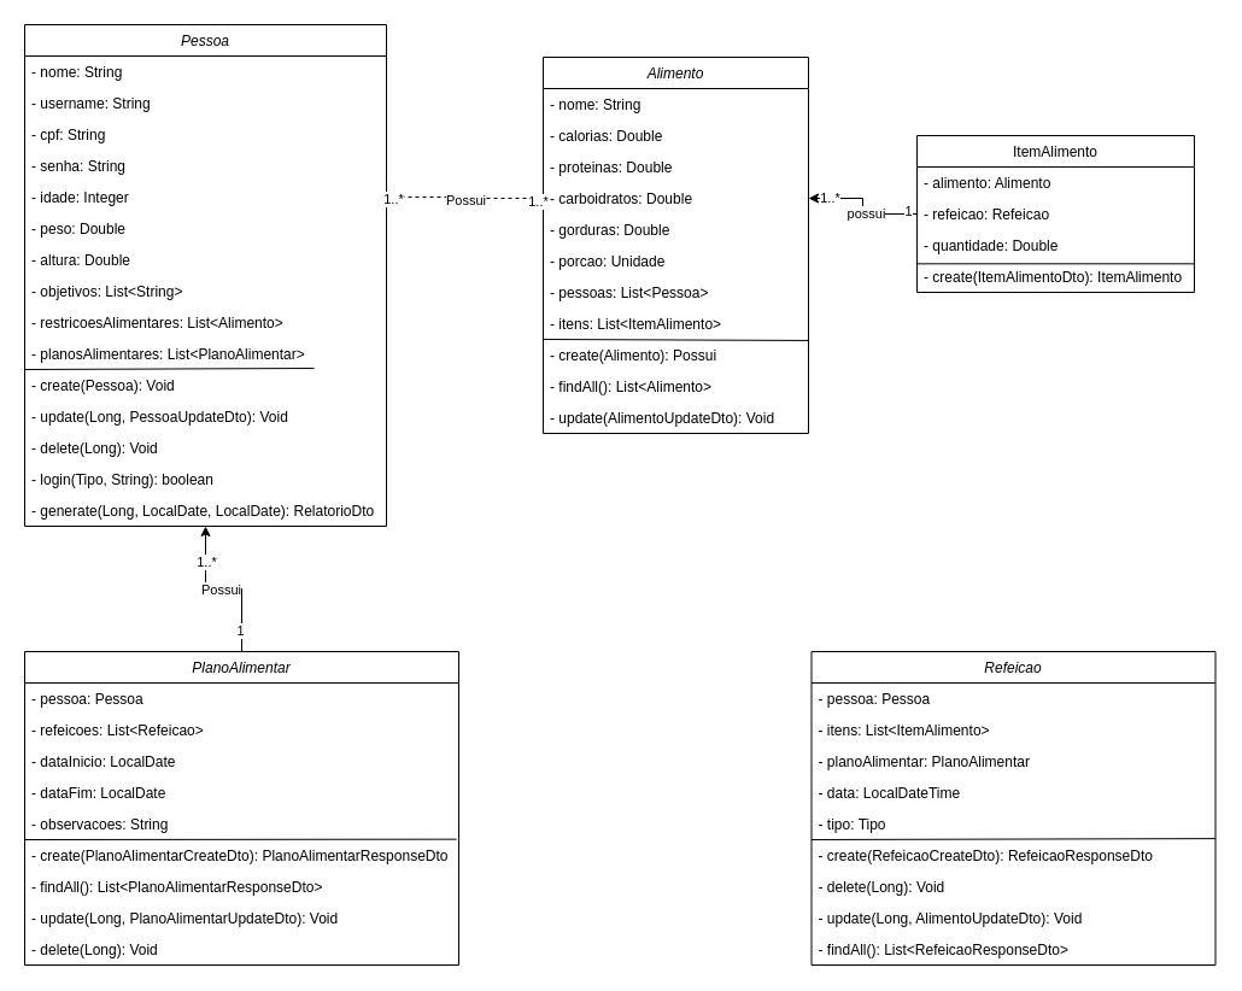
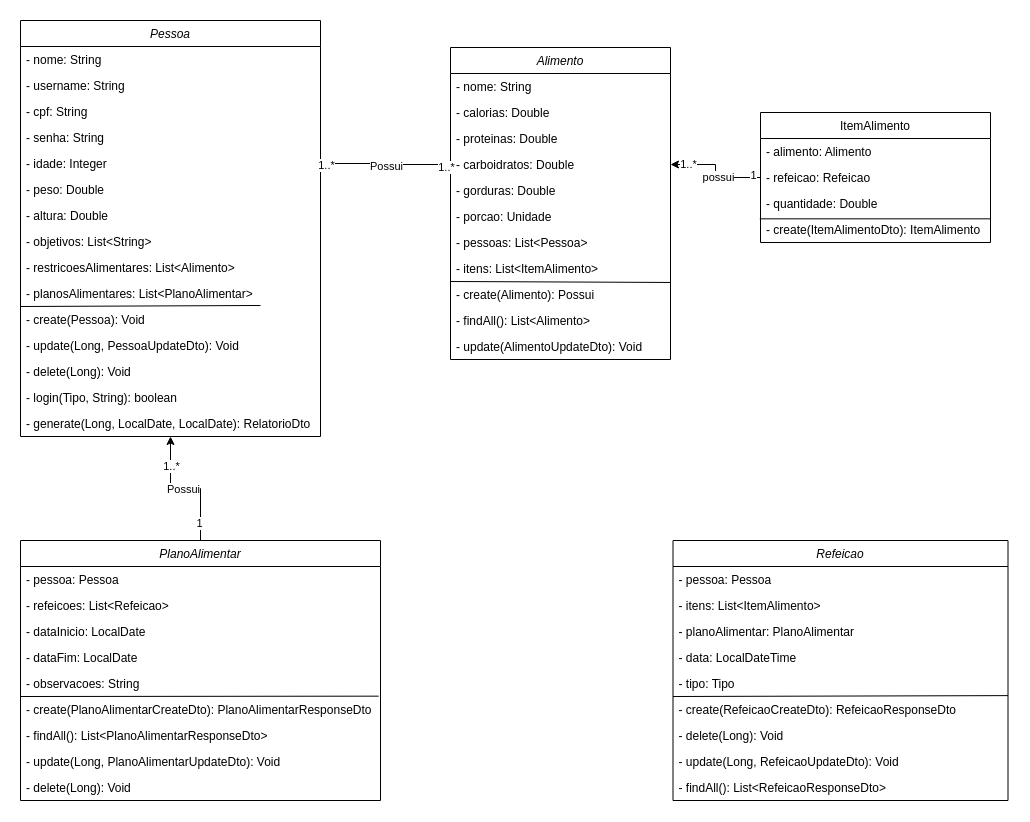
- <mxCell id="68" value="" style="endArrow=none;html=1;rounded=0;strokeColor=default;align=center;verticalAlign=middle;fontFamily=Helvetica;fontSize=11;fontColor=default;labelBackgroundColor=default;edgeStyle=orthogonalEdgeStyle;exitX=1;exitY=0.5;exitDx=0;exitDy=0;entryX=0;entryY=0.5;entryDx=0;entryDy=0;dashed=1;" parent="1" source="30" target="6" edge="1"><mxGeometry width="50" height="50" relative="1" as="geometry"><mxPoint x="310" y="250" as="sourcePoint" /><mxPoint x="360" y="200" as="targetPoint" /></mxGeometry></mxCell>
+ <mxCell id="68" value="" style="endArrow=none;html=1;rounded=0;strokeColor=default;align=center;verticalAlign=middle;fontFamily=Helvetica;fontSize=11;fontColor=default;labelBackgroundColor=default;edgeStyle=orthogonalEdgeStyle;exitX=1;exitY=0.5;exitDx=0;exitDy=0;entryX=0;entryY=0.5;entryDx=0;entryDy=0;" parent="1" source="30" target="6" edge="1"><mxGeometry width="50" height="50" relative="1" as="geometry"><mxPoint x="310" y="250" as="sourcePoint" /><mxPoint x="360" y="200" as="targetPoint" /></mxGeometry></mxCell>
- <mxCell id="66" value="- update(Long, AlimentoUpdateDto): Void" style="text;align=left;verticalAlign=top;spacingLeft=4;spacingRight=4;overflow=hidden;rotatable=0;points=[[0,0.5],[1,0.5]];portConstraint=eastwest;rounded=0;shadow=0;html=0;" parent="57" vertex="1"><mxGeometry y="208" width="335" height="26" as="geometry" /></mxCell>
+ <mxCell id="66" value="- update(Long, RefeicaoUpdateDto): Void" style="text;align=left;verticalAlign=top;spacingLeft=4;spacingRight=4;overflow=hidden;rotatable=0;points=[[0,0.5],[1,0.5]];portConstraint=eastwest;rounded=0;shadow=0;html=0;" parent="57" vertex="1"><mxGeometry y="208" width="335" height="26" as="geometry" /></mxCell>
